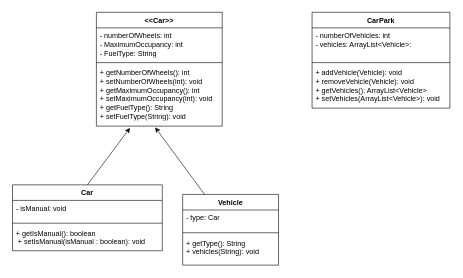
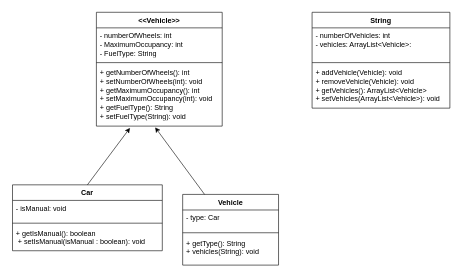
- <mxCell id="2" value="&amp;lt;&amp;lt;Car&amp;gt;&amp;gt;" style="swimlane;fontStyle=1;align=center;verticalAlign=top;childLayout=stackLayout;horizontal=1;startSize=26;horizontalStack=0;resizeParent=1;resizeParentMax=0;resizeLast=0;collapsible=1;marginBottom=0;whiteSpace=wrap;html=1;" vertex="1" parent="1"><mxGeometry x="160" y="20" width="210" height="190" as="geometry" /></mxCell>
+ <mxCell id="2" value="&amp;lt;&amp;lt;Vehicle&amp;gt;&amp;gt;" style="swimlane;fontStyle=1;align=center;verticalAlign=top;childLayout=stackLayout;horizontal=1;startSize=26;horizontalStack=0;resizeParent=1;resizeParentMax=0;resizeLast=0;collapsible=1;marginBottom=0;whiteSpace=wrap;html=1;" vertex="1" parent="1"><mxGeometry x="160" y="20" width="210" height="190" as="geometry" /></mxCell>
- <mxCell id="6" value="CarPark" style="swimlane;fontStyle=1;align=center;verticalAlign=top;childLayout=stackLayout;horizontal=1;startSize=26;horizontalStack=0;resizeParent=1;resizeParentMax=0;resizeLast=0;collapsible=1;marginBottom=0;whiteSpace=wrap;html=1;" vertex="1" parent="1"><mxGeometry x="520" y="20" width="230" height="160" as="geometry" /></mxCell>
+ <mxCell id="6" value="String" style="swimlane;fontStyle=1;align=center;verticalAlign=top;childLayout=stackLayout;horizontal=1;startSize=26;horizontalStack=0;resizeParent=1;resizeParentMax=0;resizeLast=0;collapsible=1;marginBottom=0;whiteSpace=wrap;html=1;" vertex="1" parent="1"><mxGeometry x="520" y="20" width="230" height="160" as="geometry" /></mxCell>
